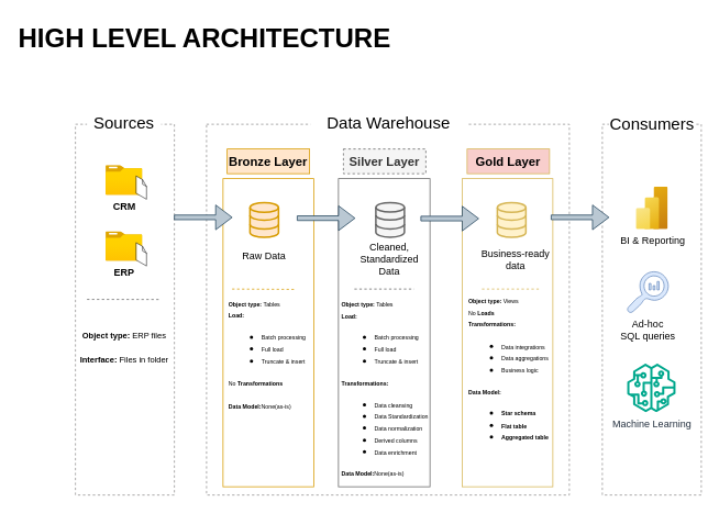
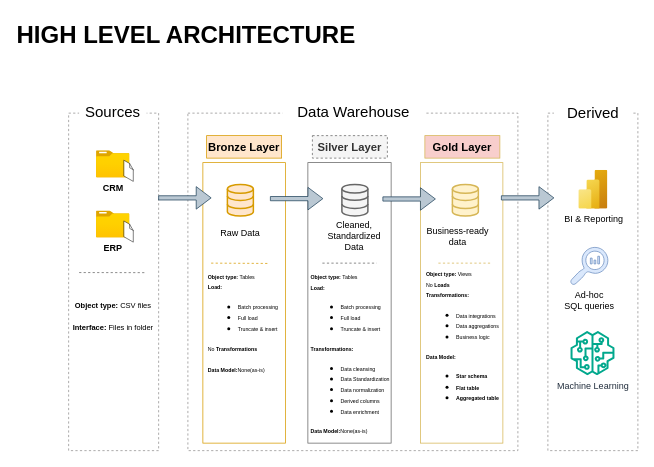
- <mxCell id="8" value="Consumers" style="rounded=0;whiteSpace=wrap;html=1;fillColor=default;fontSize=20;strokeColor=none;" parent="1" vertex="1"><mxGeometry x="738" y="140" width="105" height="17" as="geometry" /></mxCell>
+ <mxCell id="8" value="Derived" style="rounded=0;whiteSpace=wrap;html=1;fillColor=default;fontSize=20;strokeColor=none;" parent="1" vertex="1"><mxGeometry x="738" y="140" width="105" height="17" as="geometry" /></mxCell>
- <mxCell id="30" value="Business-ready data" style="text;html=1;align=center;verticalAlign=middle;whiteSpace=wrap;rounded=0;" parent="1" vertex="1"><mxGeometry x="580" y="299" width="90" height="30" as="geometry" /></mxCell>
+ <mxCell id="30" value="Business-ready data" style="text;html=1;align=center;verticalAlign=middle;whiteSpace=wrap;rounded=0;" parent="1" vertex="1"><mxGeometry x="565" y="299" width="90" height="30" as="geometry" /></mxCell>
- <mxCell id="20" value="&lt;font style=&quot;font-size: 10px;&quot;&gt;&lt;b style=&quot;&quot;&gt;Object type: &lt;/b&gt;ERP files&lt;/font&gt;&lt;div&gt;&lt;font style=&quot;font-size: 10px;&quot;&gt;&lt;br&gt;&lt;b style=&quot;&quot;&gt;Interface:&lt;/b&gt;&amp;nbsp;Files in folder&lt;/font&gt;&lt;/div&gt;" style="text;html=1;align=center;verticalAlign=middle;whiteSpace=wrap;rounded=0;" parent="1" vertex="1"><mxGeometry x="82.5" y="405" width="135" height="30" as="geometry" /></mxCell>
+ <mxCell id="20" value="&lt;font style=&quot;font-size: 10px;&quot;&gt;&lt;b style=&quot;&quot;&gt;Object type: &lt;/b&gt;CSV files&lt;/font&gt;&lt;div&gt;&lt;font style=&quot;font-size: 10px;&quot;&gt;&lt;br&gt;&lt;b style=&quot;&quot;&gt;Interface:&lt;/b&gt;&amp;nbsp;Files in folder&lt;/font&gt;&lt;/div&gt;" style="text;html=1;align=center;verticalAlign=middle;whiteSpace=wrap;rounded=0;" parent="1" vertex="1"><mxGeometry x="82.5" y="405" width="135" height="30" as="geometry" /></mxCell>
